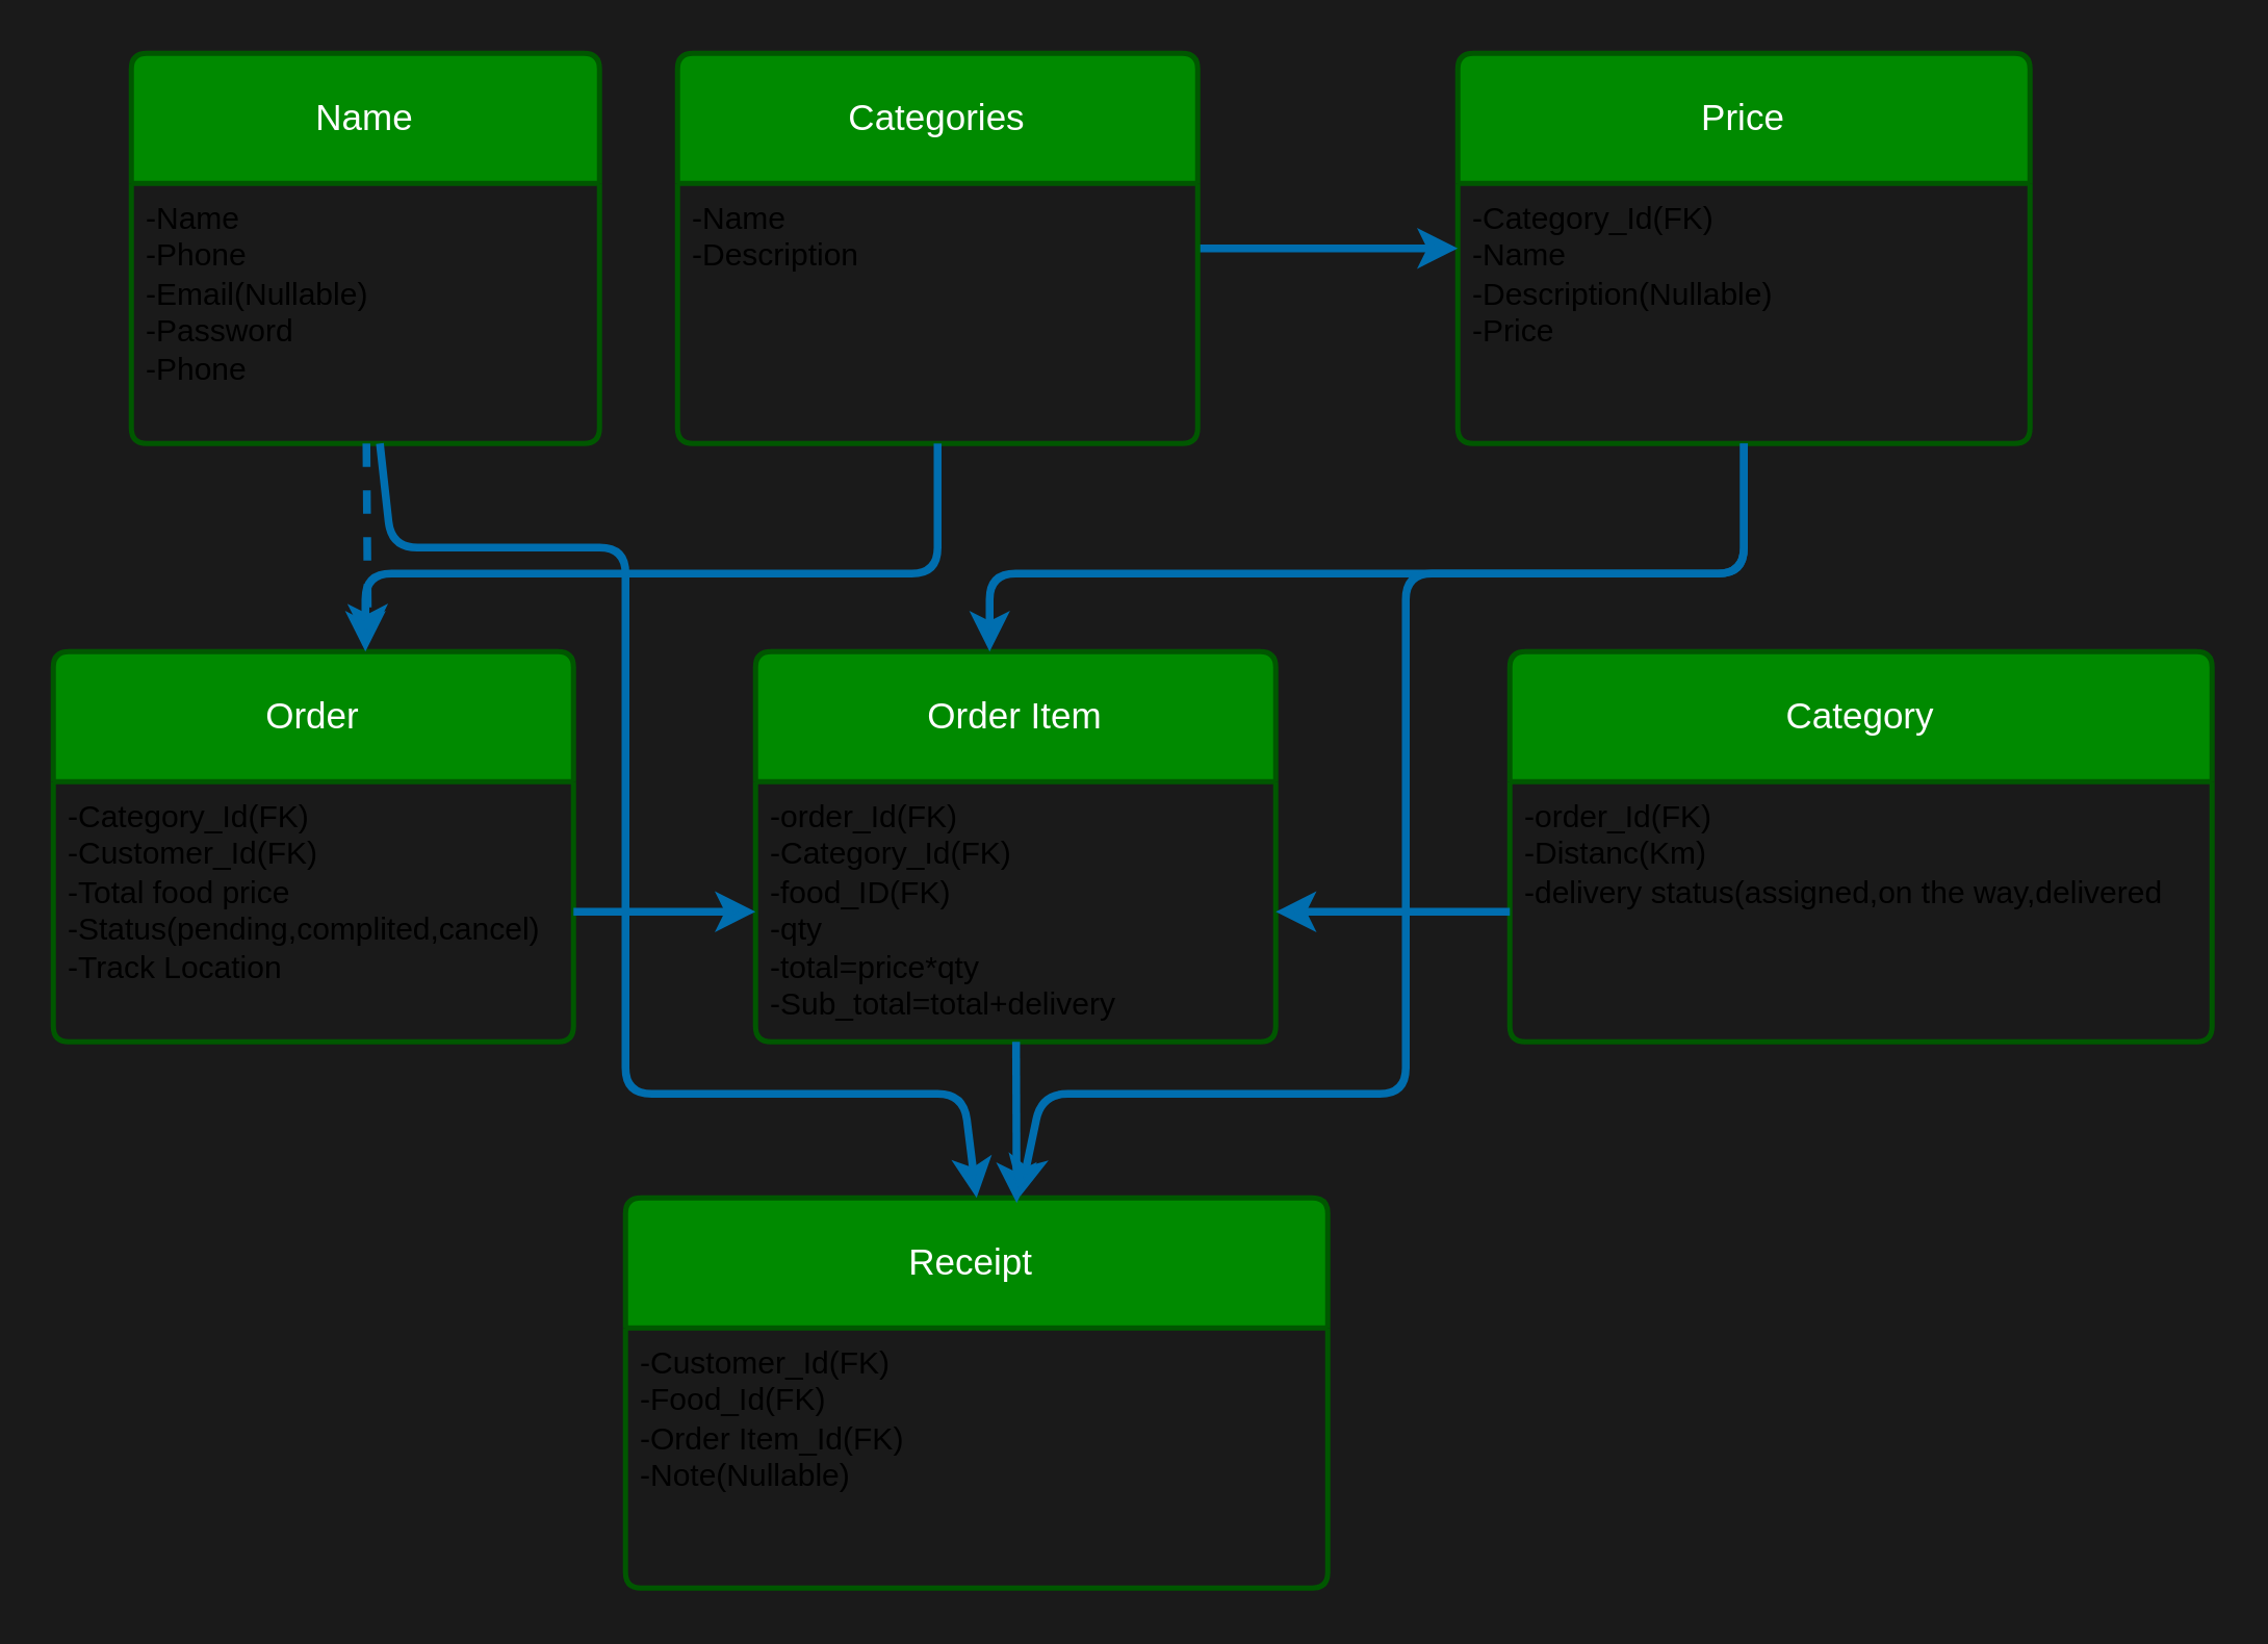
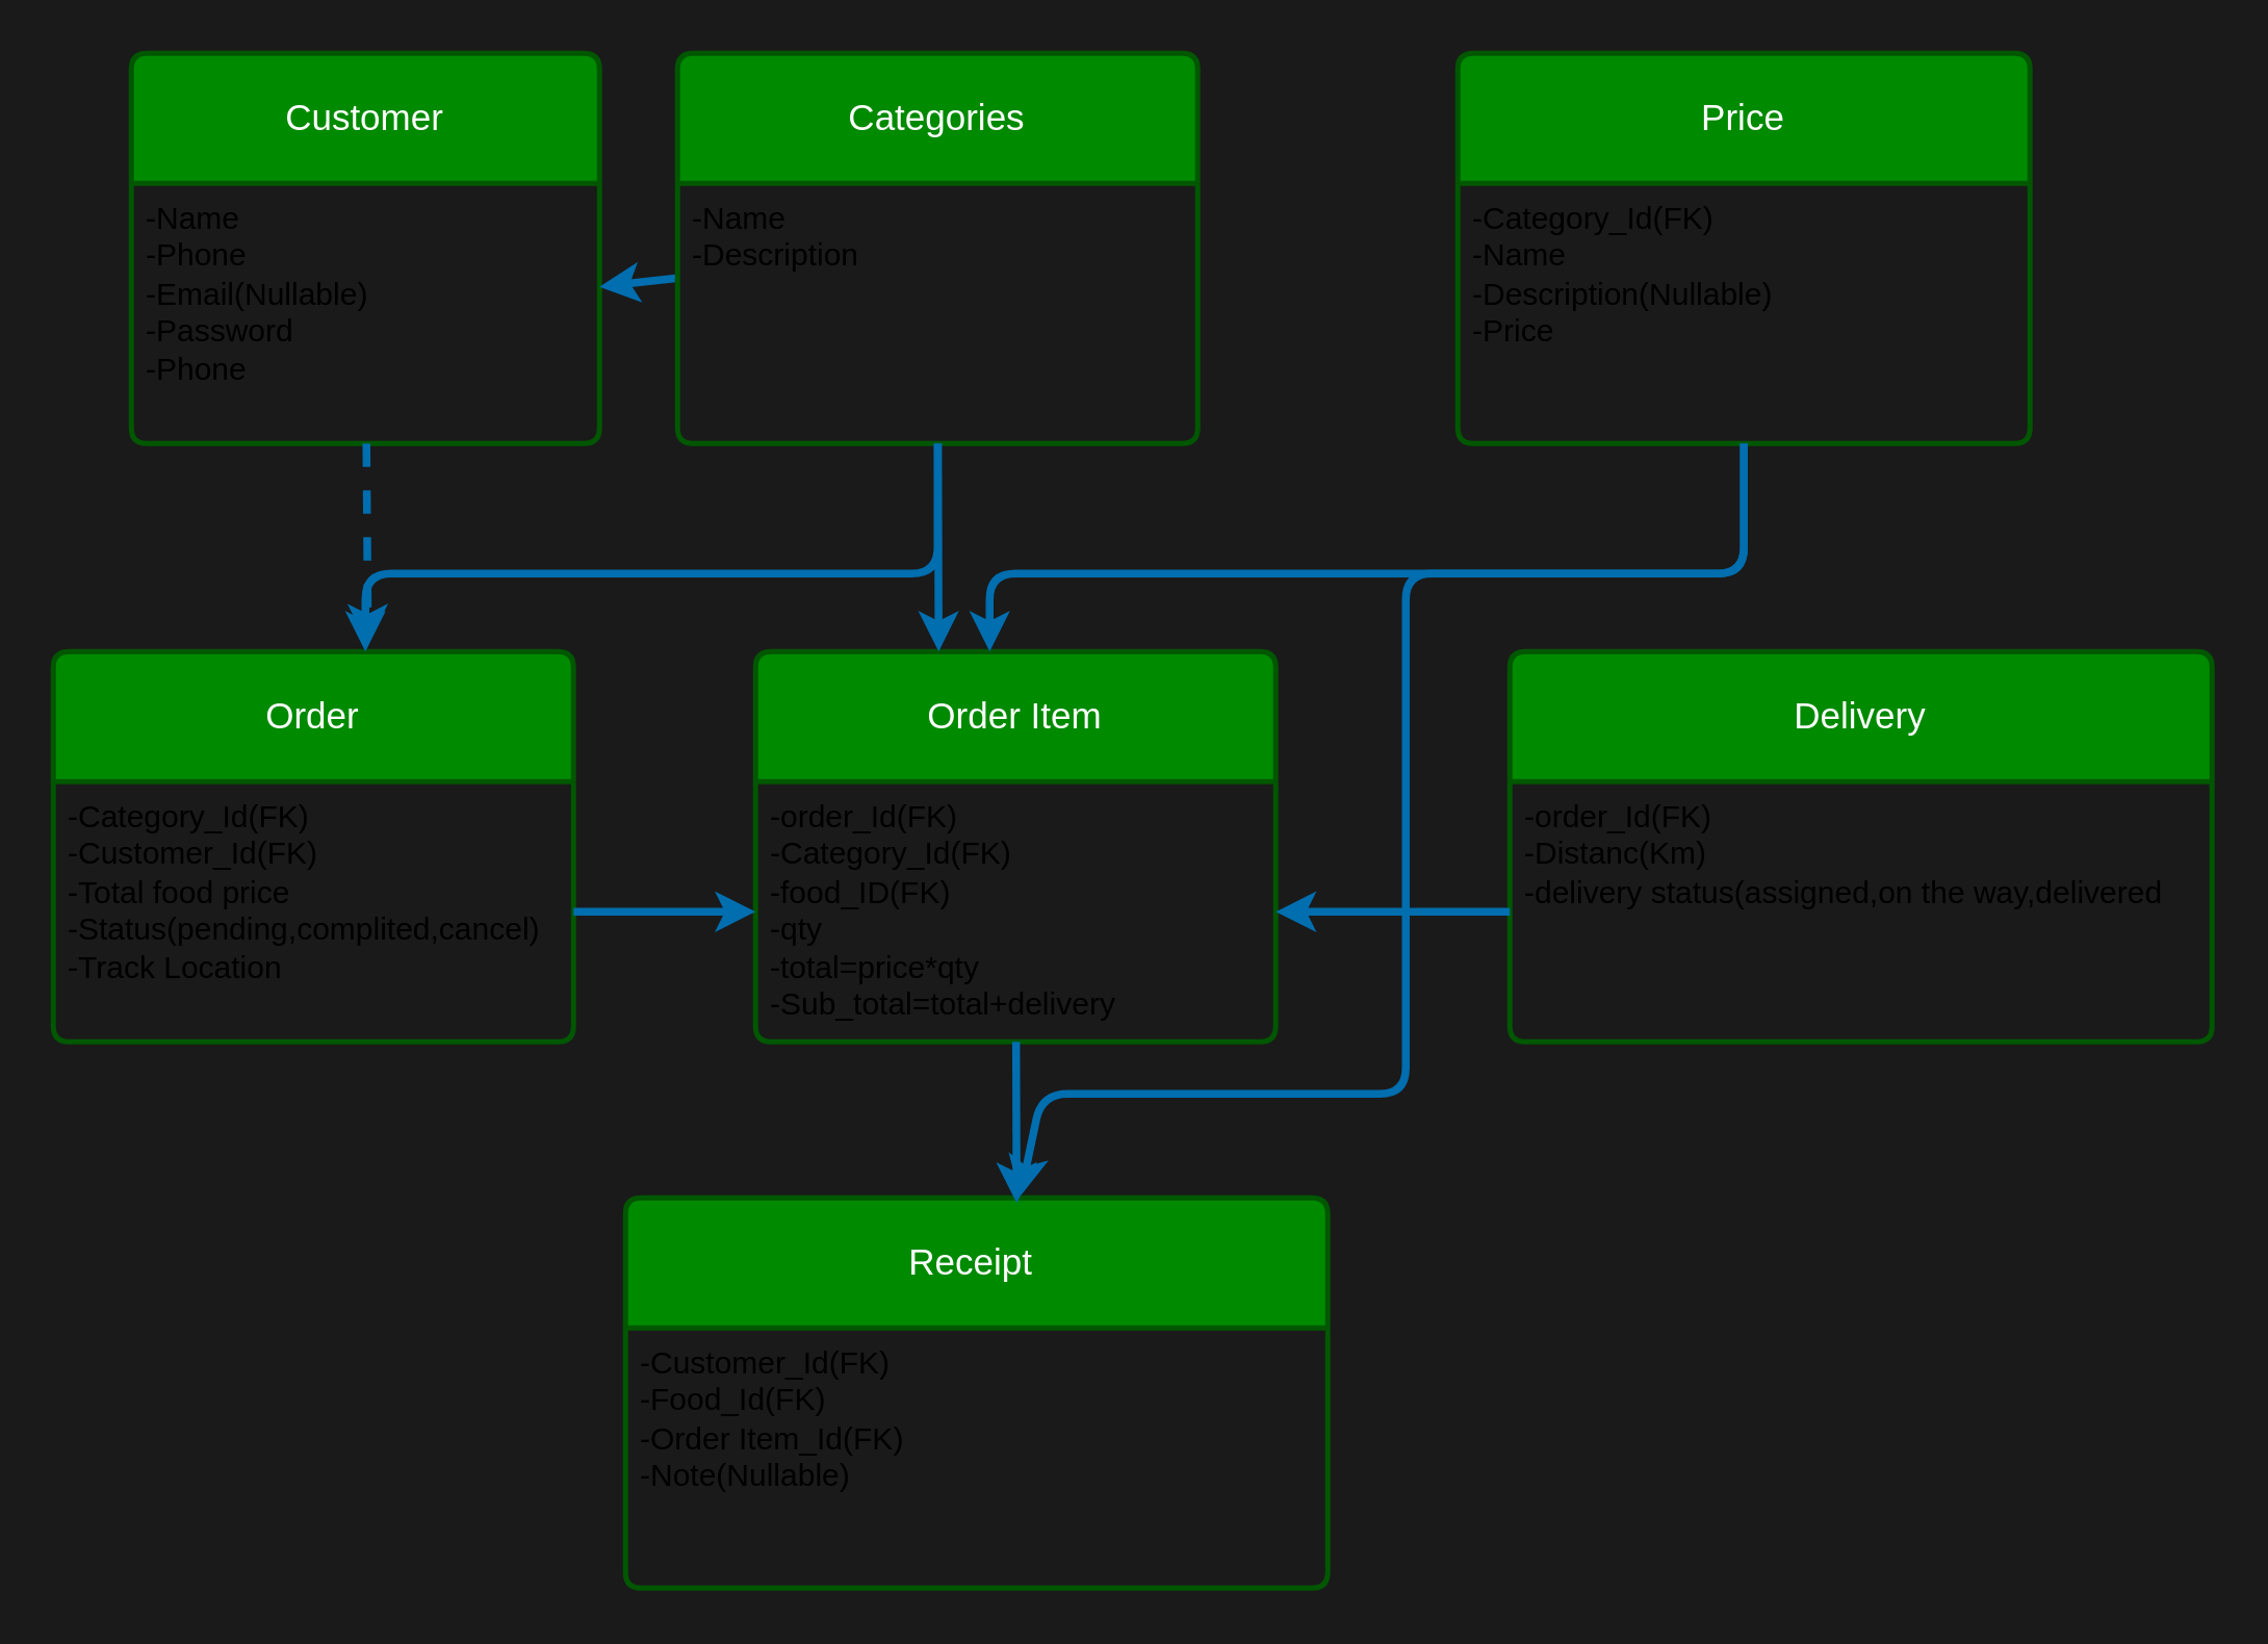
- <mxCell id="2" value="Name" style="swimlane;childLayout=stackLayout;horizontal=1;startSize=50;horizontalStack=0;rounded=1;fontSize=14;fontStyle=0;strokeWidth=2;resizeParent=0;resizeLast=1;shadow=0;dashed=0;align=center;arcSize=4;whiteSpace=wrap;html=1;fillColor=#008a00;fontColor=#ffffff;strokeColor=#005700;" vertex="1" parent="1"><mxGeometry x="50" y="20" width="180" height="150" as="geometry" /></mxCell>
+ <mxCell id="2" value="Customer" style="swimlane;childLayout=stackLayout;horizontal=1;startSize=50;horizontalStack=0;rounded=1;fontSize=14;fontStyle=0;strokeWidth=2;resizeParent=0;resizeLast=1;shadow=0;dashed=0;align=center;arcSize=4;whiteSpace=wrap;html=1;fillColor=#008a00;fontColor=#ffffff;strokeColor=#005700;" vertex="1" parent="1"><mxGeometry x="50" y="20" width="180" height="150" as="geometry" /></mxCell>
- <mxCell id="6" style="edgeStyle=none;html=1;entryX=0;entryY=0.5;entryDx=0;entryDy=0;strokeWidth=3;fillColor=#1ba1e2;strokeColor=#006EAF;" edge="1" parent="1" source="7" target="4"><mxGeometry relative="1" as="geometry" /></mxCell>
+ <mxCell id="6" style="edgeStyle=none;html=1;strokeWidth=3;fillColor=#1ba1e2;strokeColor=#006EAF;" edge="1" parent="1" source="7" target="3"><mxGeometry relative="1" as="geometry" /></mxCell>
+ <mxCell id="19" style="edgeStyle=none;html=1;entryX=0.352;entryY=0;entryDx=0;entryDy=0;entryPerimeter=0;strokeWidth=3;fillColor=#1ba1e2;strokeColor=#006EAF;" edge="1" parent="1" source="8" target="11"><mxGeometry relative="1" as="geometry" /></mxCell>
- <mxCell id="13" value="Category" style="swimlane;childLayout=stackLayout;horizontal=1;startSize=50;horizontalStack=0;rounded=1;fontSize=14;fontStyle=0;strokeWidth=2;resizeParent=0;resizeLast=1;shadow=0;dashed=0;align=center;arcSize=4;whiteSpace=wrap;html=1;fillColor=#008a00;fontColor=#ffffff;strokeColor=#005700;" vertex="1" parent="1"><mxGeometry x="580" y="250" width="270" height="150" as="geometry" /></mxCell>
+ <mxCell id="13" value="Delivery" style="swimlane;childLayout=stackLayout;horizontal=1;startSize=50;horizontalStack=0;rounded=1;fontSize=14;fontStyle=0;strokeWidth=2;resizeParent=0;resizeLast=1;shadow=0;dashed=0;align=center;arcSize=4;whiteSpace=wrap;html=1;fillColor=#008a00;fontColor=#ffffff;strokeColor=#005700;" vertex="1" parent="1"><mxGeometry x="580" y="250" width="270" height="150" as="geometry" /></mxCell>
- <mxCell id="25" style="edgeStyle=none;html=1;entryX=0.5;entryY=0;entryDx=0;entryDy=0;fillColor=#1ba1e2;strokeColor=#006EAF;strokeWidth=3;" edge="1" parent="1" source="3" target="17"><mxGeometry relative="1" as="geometry"><Array as="points"><mxPoint x="150" y="210" /><mxPoint x="240" y="210" /><mxPoint x="240" y="420" /><mxPoint x="370" y="420" /></Array></mxGeometry></mxCell>
